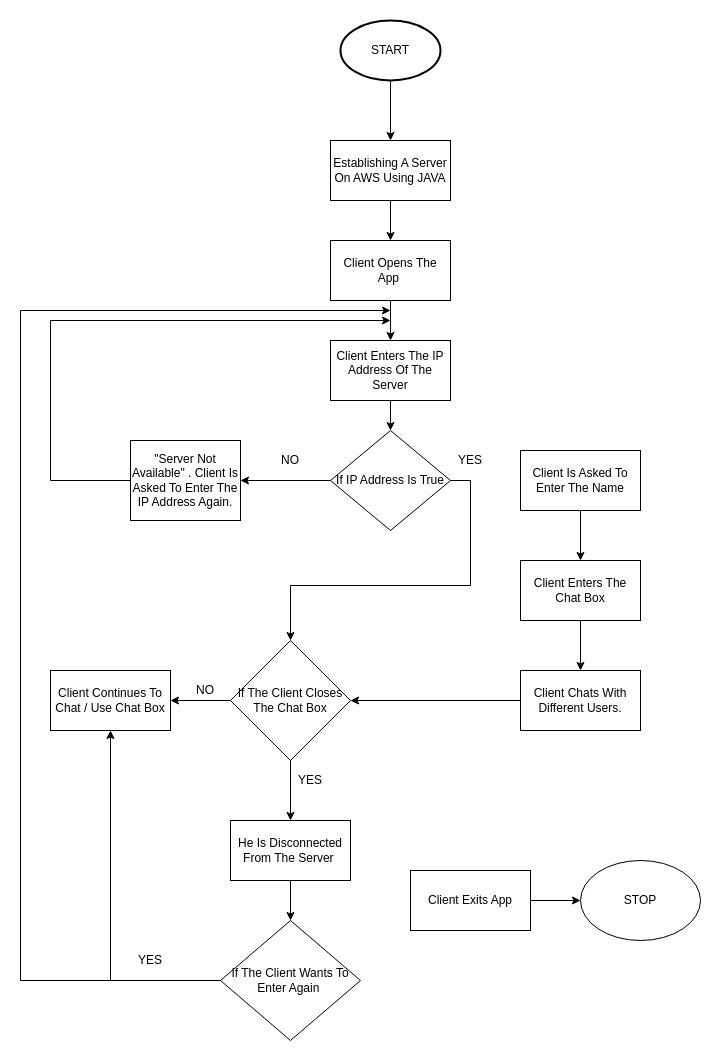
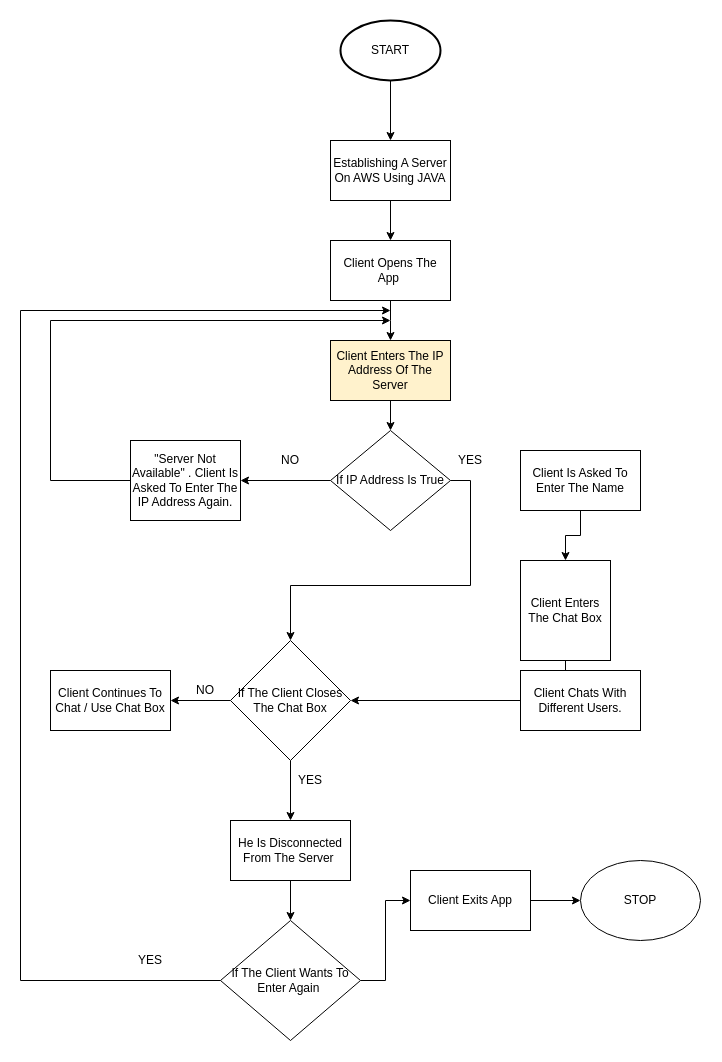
- <mxCell id="9" value="Client Enters The IP Address Of The Server" style="rounded=0;whiteSpace=wrap;html=1;" vertex="1" parent="1"><mxGeometry x="330" y="340" width="120" height="60" as="geometry" /></mxCell>
+ <mxCell id="9" value="Client Enters The IP Address Of The Server" style="rounded=0;whiteSpace=wrap;html=1;fillColor=#fff2cc;" vertex="1" parent="1"><mxGeometry x="330" y="340" width="120" height="60" as="geometry" /></mxCell>
- <mxCell id="16" value="Client Enters The Chat Box" style="rounded=0;whiteSpace=wrap;html=1;" vertex="1" parent="1"><mxGeometry x="520" y="560" width="120" height="60" as="geometry" /></mxCell>
+ <mxCell id="16" value="Client Enters The Chat Box" style="rounded=0;whiteSpace=wrap;html=1;" vertex="1" parent="1"><mxGeometry x="520" y="560" width="90" height="100" as="geometry" /></mxCell>
- <mxCell id="33" style="edgeStyle=orthogonalEdgeStyle;rounded=0;orthogonalLoop=1;jettySize=auto;html=1;" edge="1" parent="1" source="34" target="30"><mxGeometry relative="1" as="geometry"><mxPoint x="470" y="900" as="targetPoint" /></mxGeometry></mxCell>
+ <mxCell id="33" style="edgeStyle=orthogonalEdgeStyle;rounded=0;orthogonalLoop=1;jettySize=auto;html=1;" edge="1" parent="1" source="34" target="40"><mxGeometry relative="1" as="geometry"><mxPoint x="470" y="900" as="targetPoint" /></mxGeometry></mxCell>
